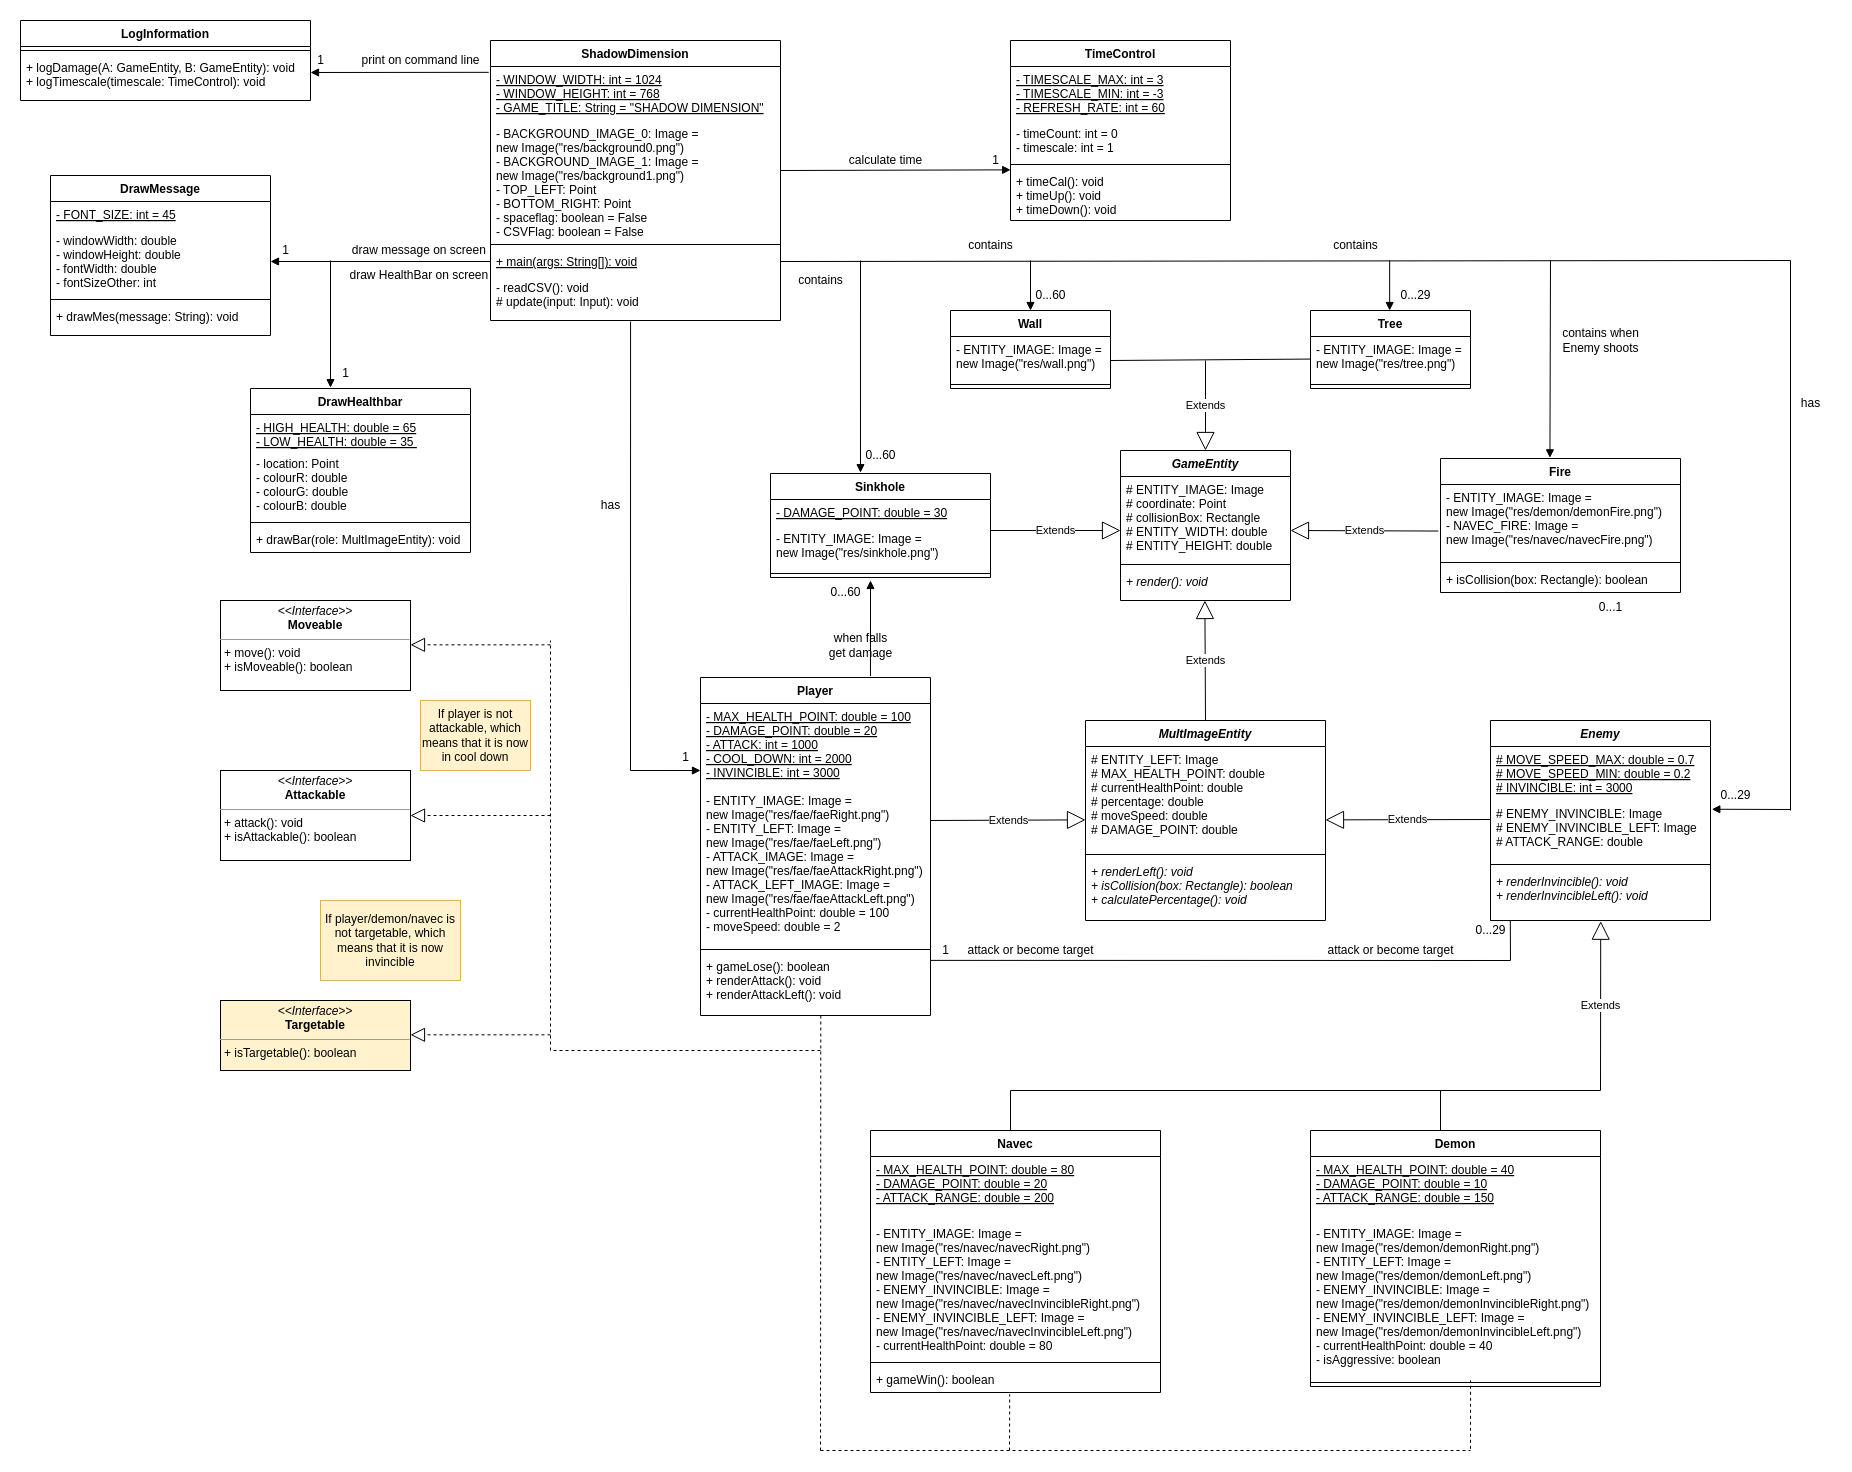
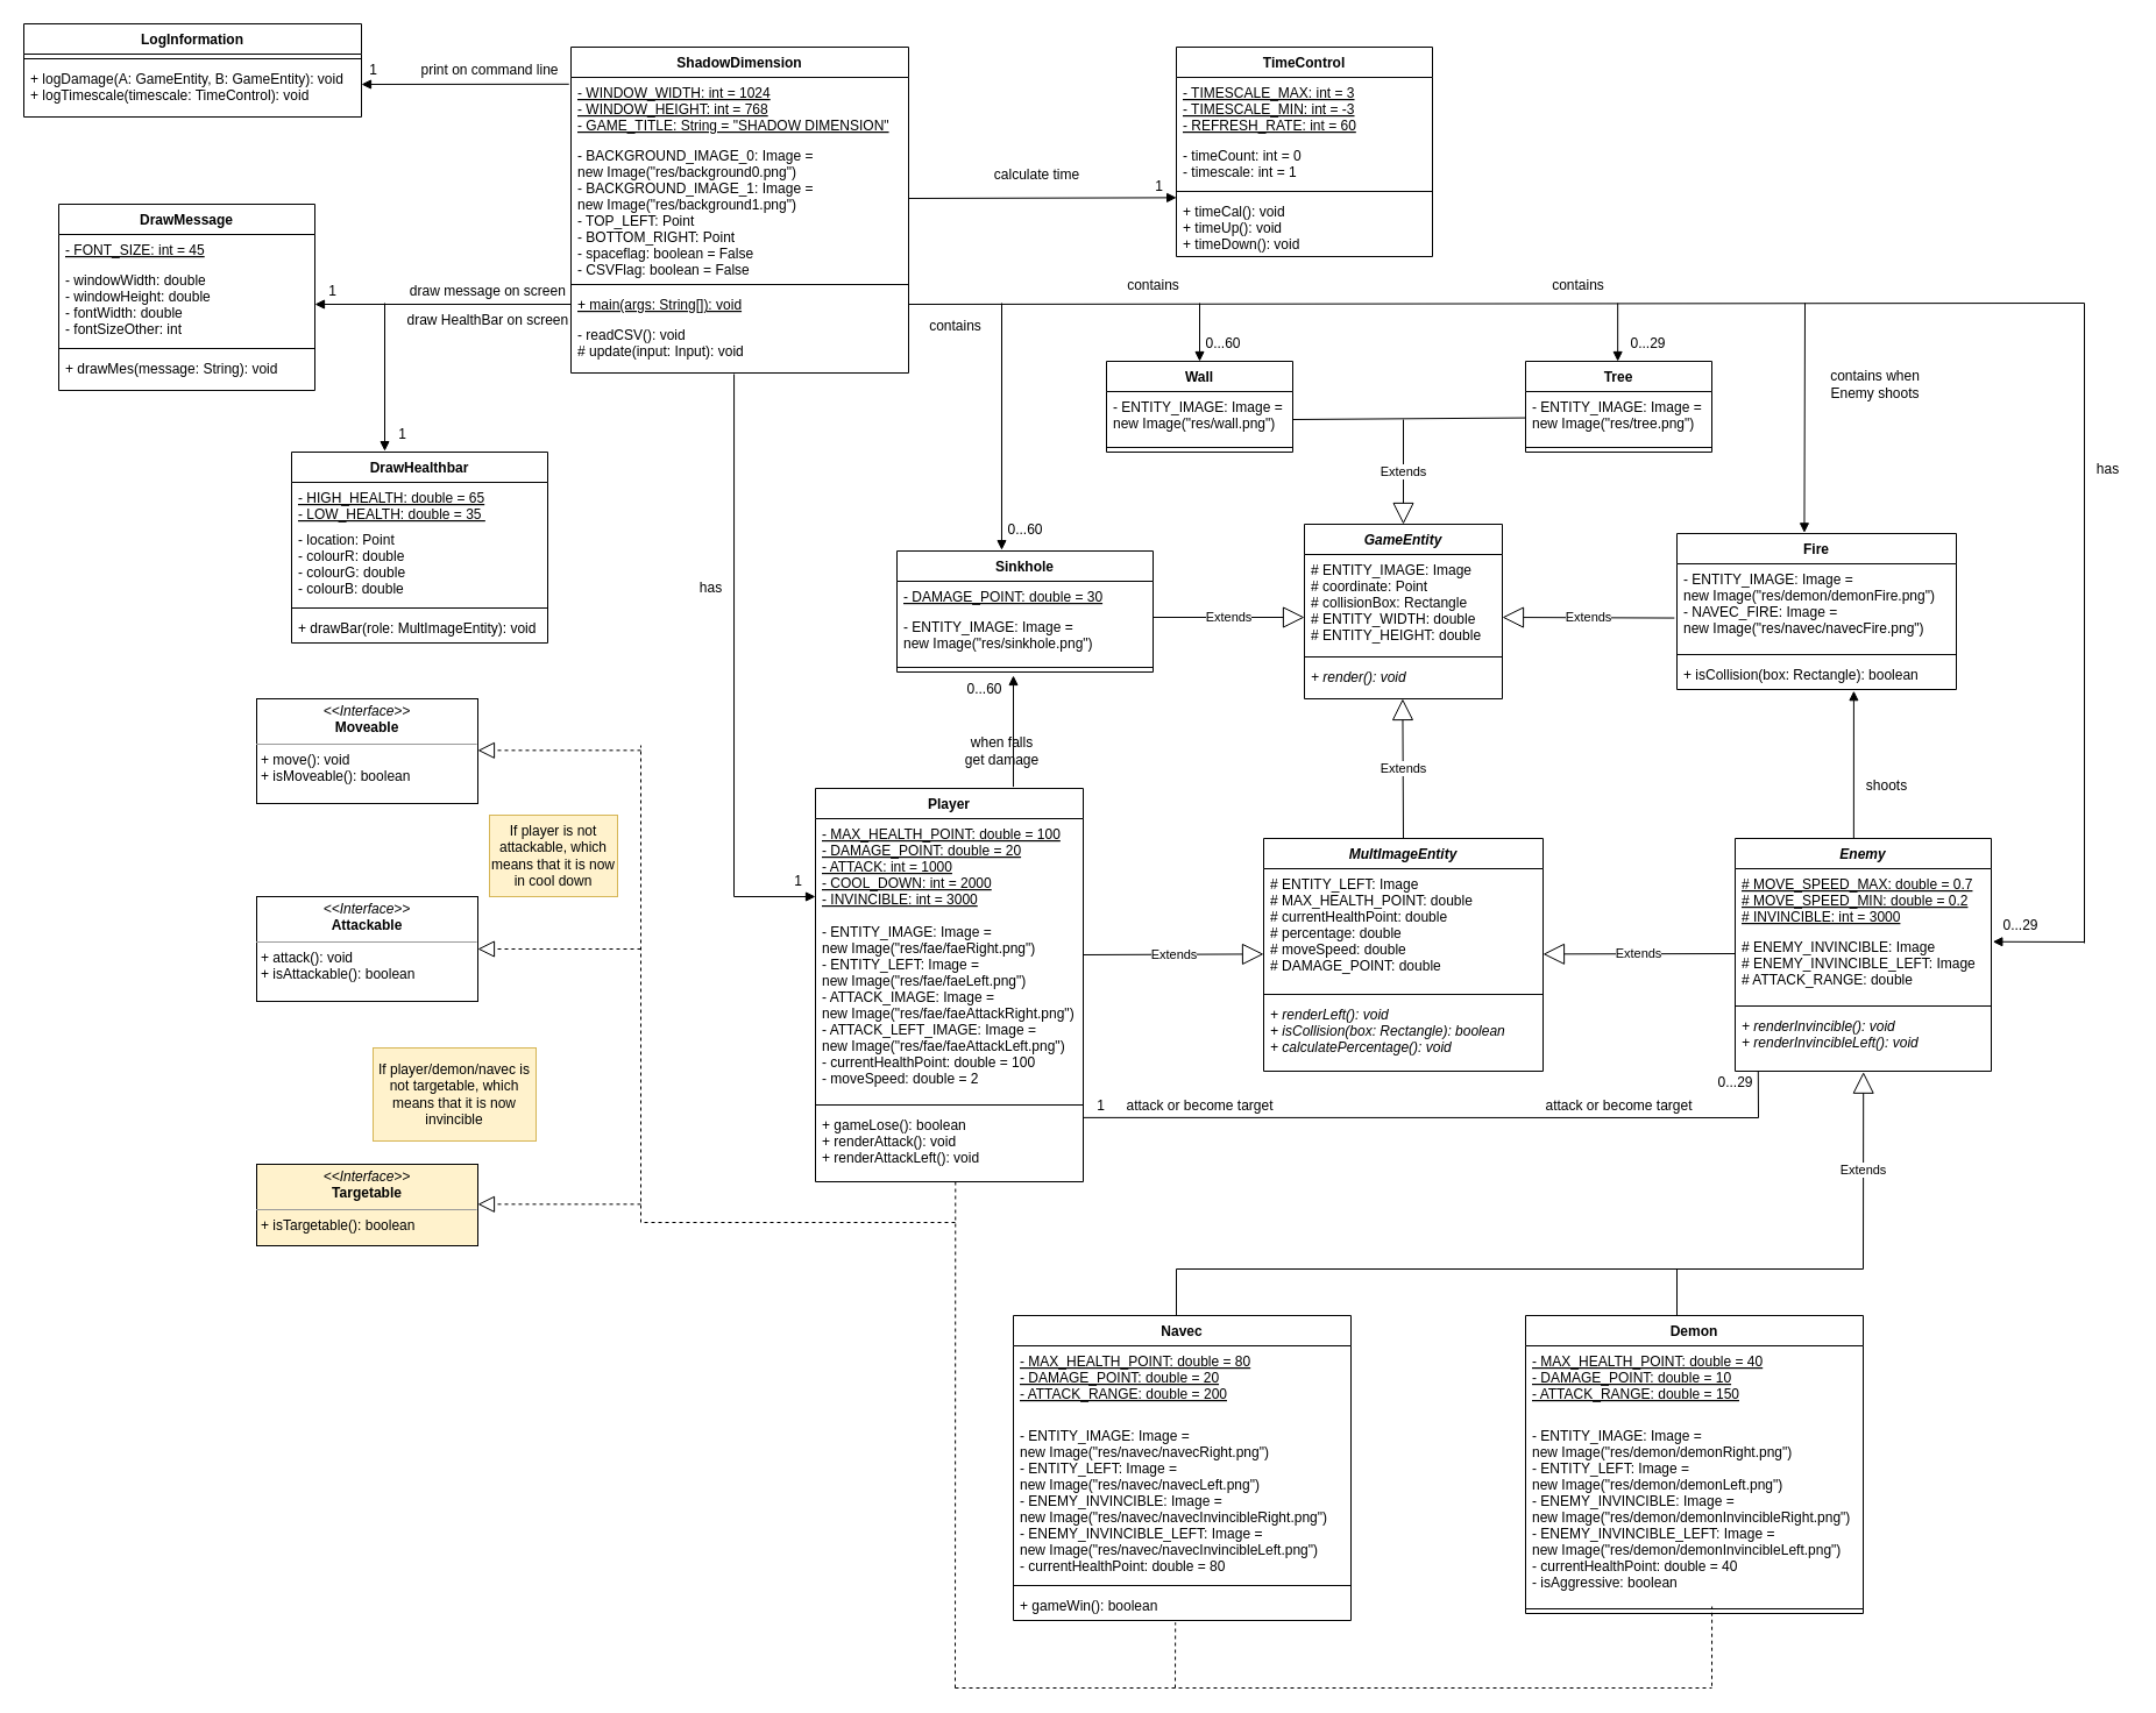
- <mxCell id="101" value="calculate time" style="text;html=1;align=center;verticalAlign=middle;resizable=0;points=[];autosize=1;strokeColor=none;fillColor=none;" parent="1" vertex="1"><mxGeometry x="835" y="145" width="100" height="30" as="geometry" /></mxCell>
+ <mxCell id="101" value="calculate time" style="text;html=1;align=center;verticalAlign=middle;resizable=0;points=[];autosize=1;strokeColor=none;fillColor=none;" parent="1" vertex="1"><mxGeometry x="840" y="135" width="100" height="30" as="geometry" /></mxCell>
- <mxCell id="77" value="contains when &lt;br&gt;Enemy shoots" style="text;html=1;align=center;verticalAlign=middle;resizable=0;points=[];autosize=1;strokeColor=none;fillColor=none;" parent="1" vertex="1"><mxGeometry x="1550" y="320" width="100" height="40" as="geometry" /></mxCell>
+ <mxCell id="77" value="contains when &lt;br&gt;Enemy shoots" style="text;html=1;align=center;verticalAlign=middle;resizable=0;points=[];autosize=1;strokeColor=none;fillColor=none;" parent="1" vertex="1"><mxGeometry x="1560" y="310" width="100" height="40" as="geometry" /></mxCell>
- <mxCell id="74" value="0...1" style="text;html=1;align=center;verticalAlign=middle;resizable=0;points=[];autosize=1;strokeColor=none;fillColor=none;" parent="1" vertex="1"><mxGeometry x="1585" y="592" width="50" height="30" as="geometry" /></mxCell>
+ <mxCell id="113" value="" style="html=1;verticalAlign=bottom;endArrow=block;rounded=0;entryX=0.633;entryY=1.045;entryDx=0;entryDy=0;entryPerimeter=0;exitX=0.463;exitY=0;exitDx=0;exitDy=0;exitPerimeter=0;" parent="1" source="14" target="30" edge="1"><mxGeometry width="80" relative="1" as="geometry"><mxPoint x="1480" y="610" as="sourcePoint" /><mxPoint x="1480" y="660" as="targetPoint" /></mxGeometry></mxCell>
+ <mxCell id="73" value="shoots" style="text;html=1;align=center;verticalAlign=middle;resizable=0;points=[];autosize=1;strokeColor=none;fillColor=none;" parent="1" vertex="1"><mxGeometry x="1590" y="660" width="60" height="30" as="geometry" /></mxCell>
